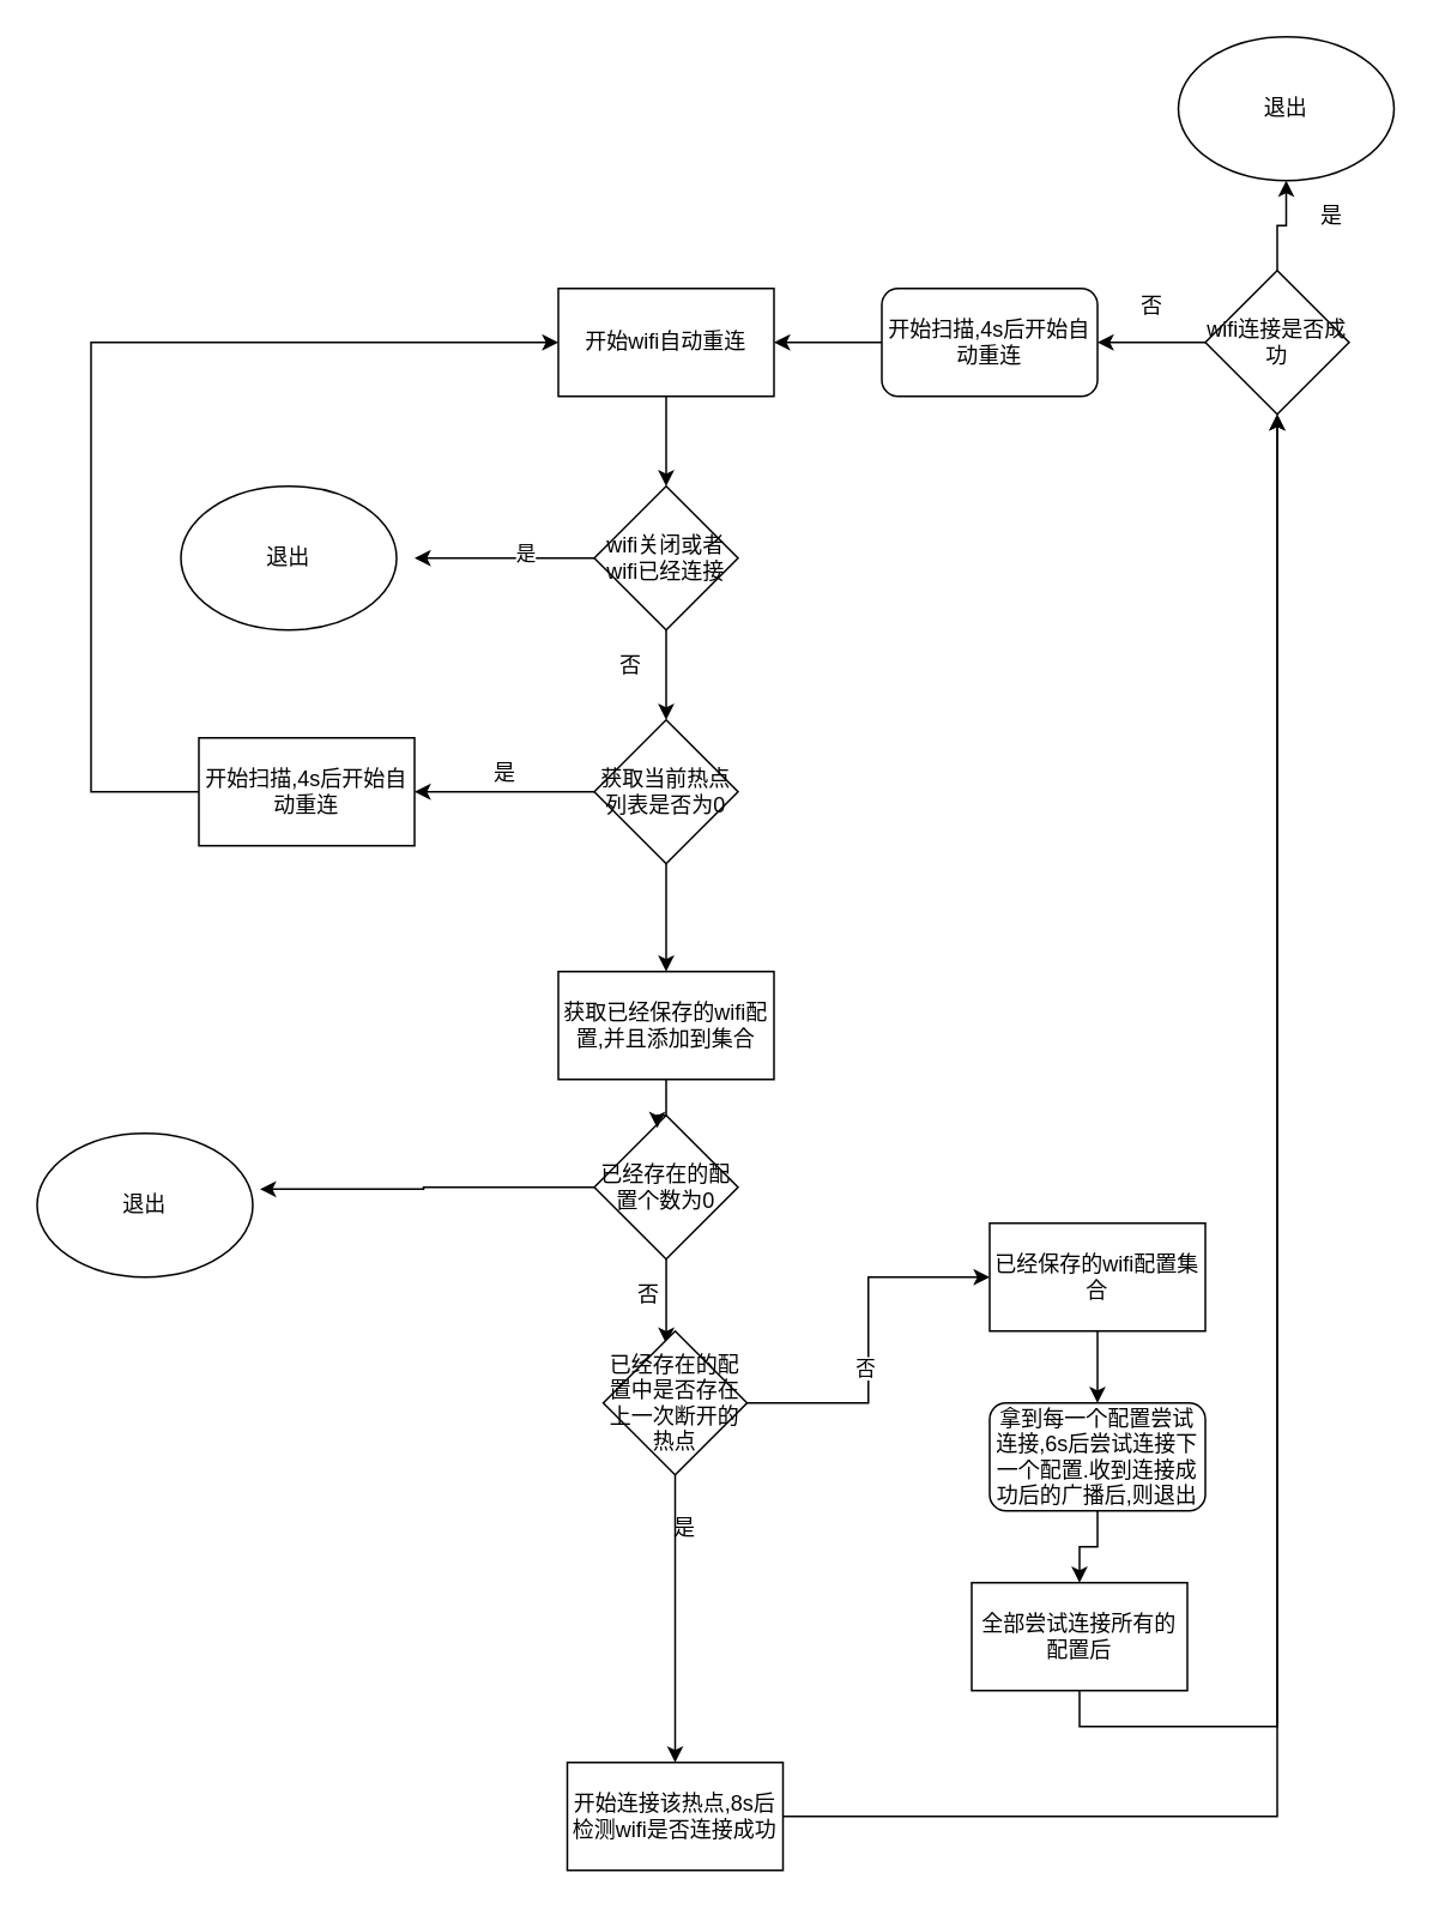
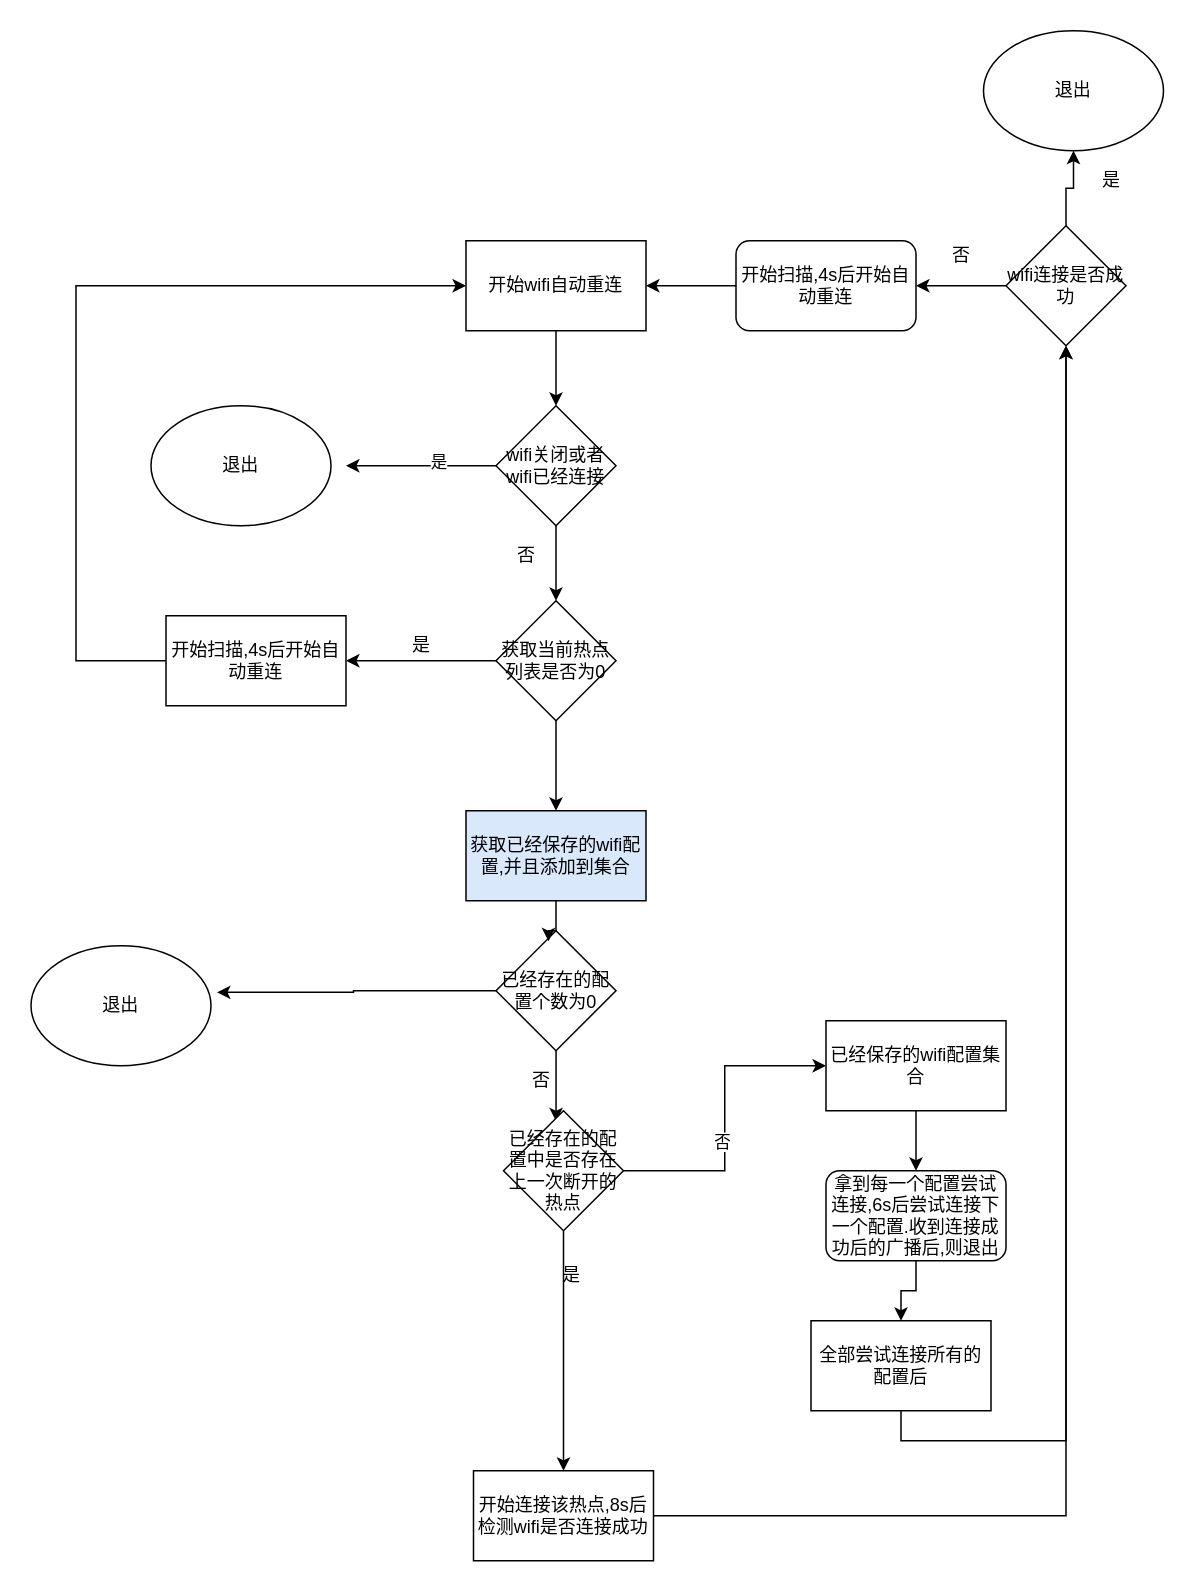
- <mxCell id="17" value="获取已经保存的wifi配置,并且添加到集合" style="rounded=0;whiteSpace=wrap;html=1;" vertex="1" parent="1"><mxGeometry x="310" y="540" width="120" height="60" as="geometry" /></mxCell>
+ <mxCell id="17" value="获取已经保存的wifi配置,并且添加到集合" style="rounded=0;whiteSpace=wrap;html=1;fillColor=#dae8fc;" vertex="1" parent="1"><mxGeometry x="310" y="540" width="120" height="60" as="geometry" /></mxCell>
